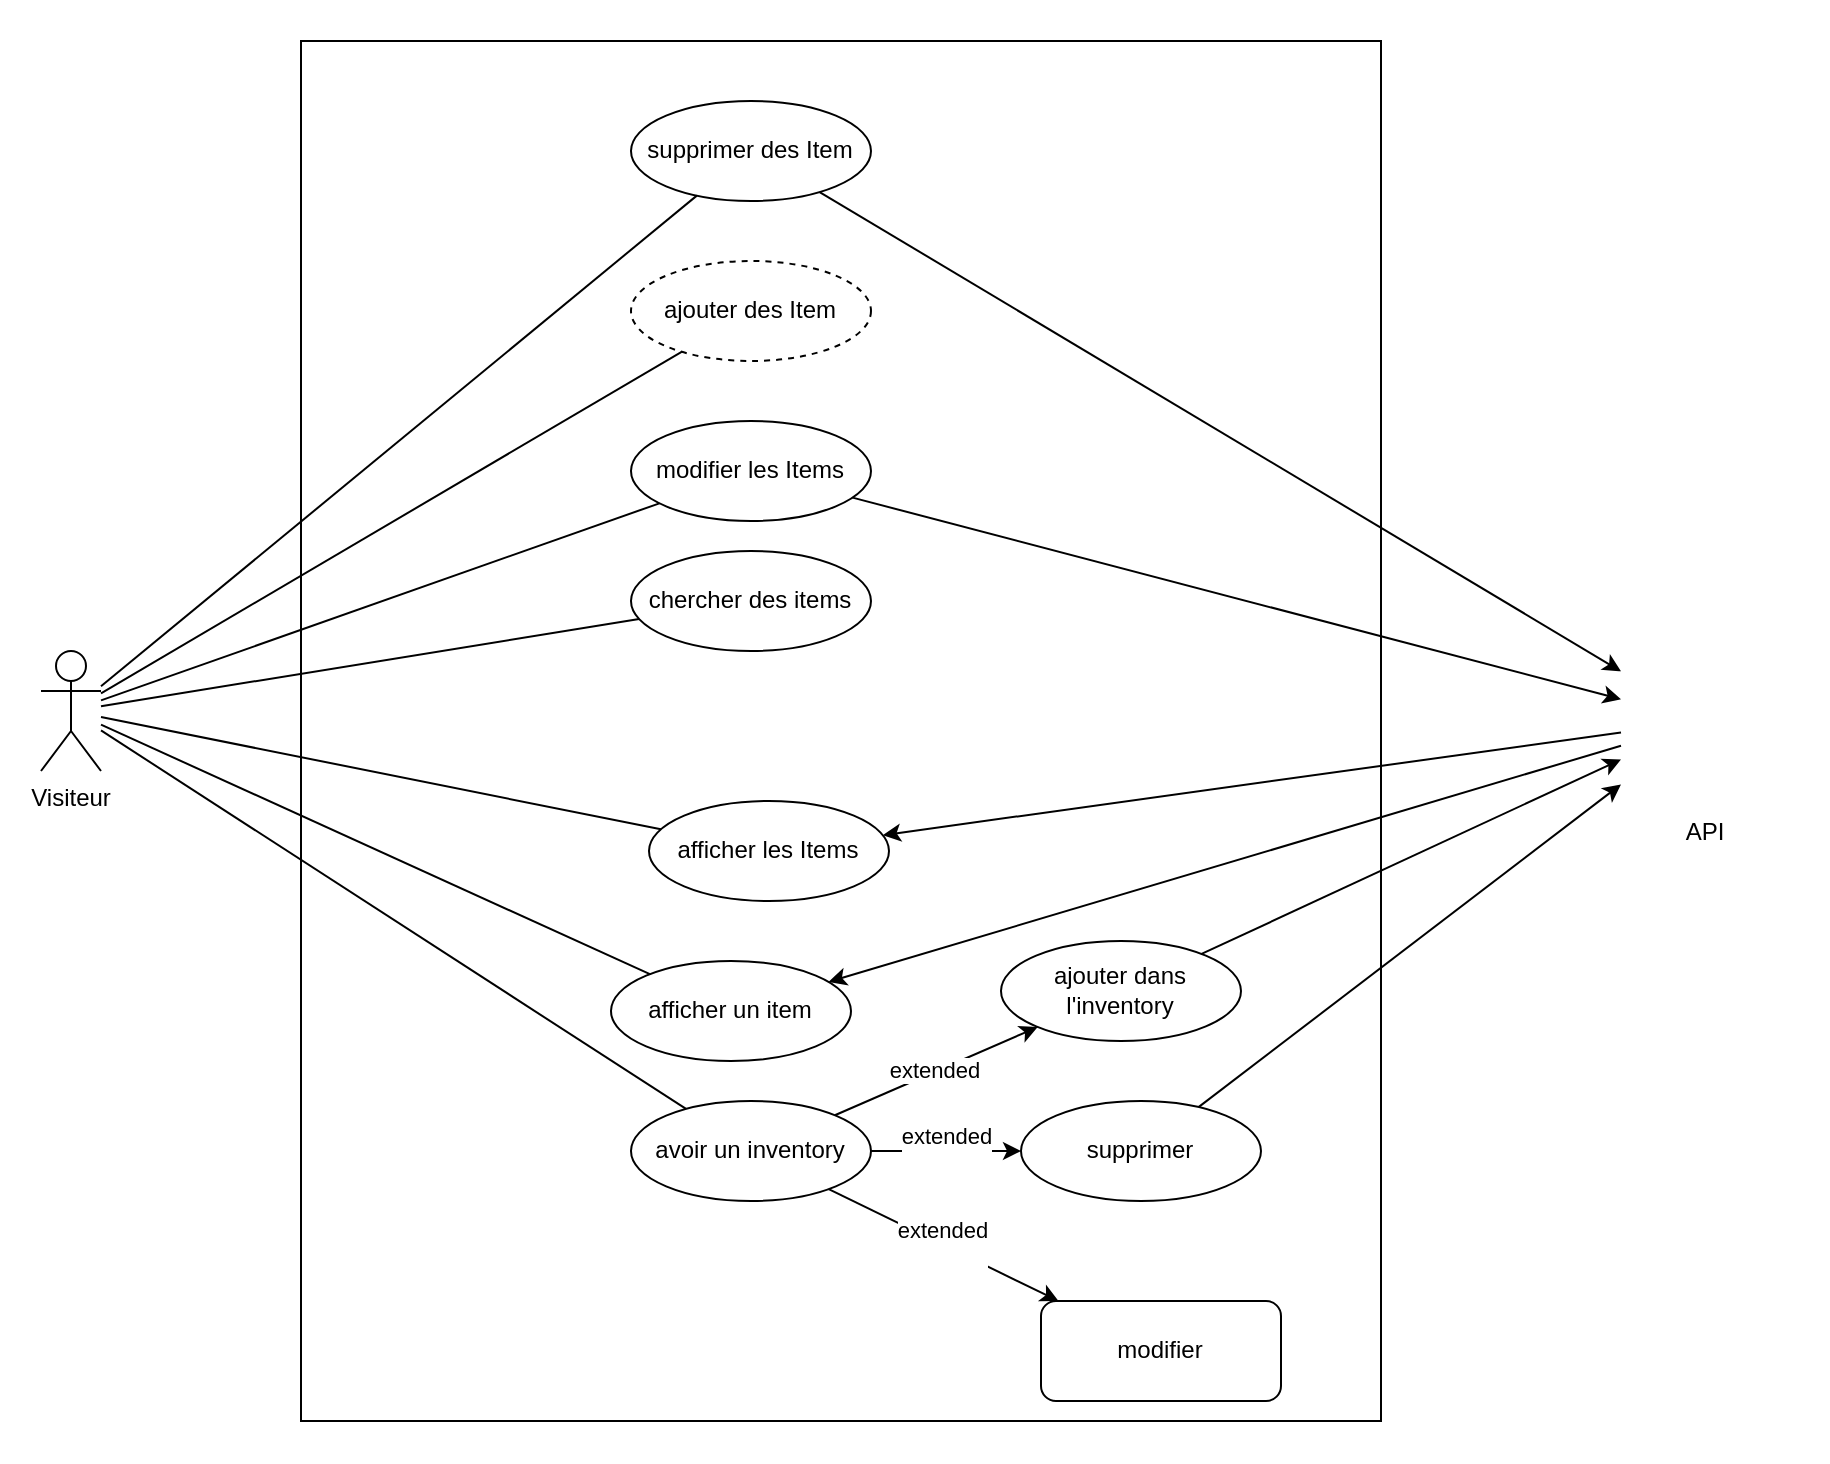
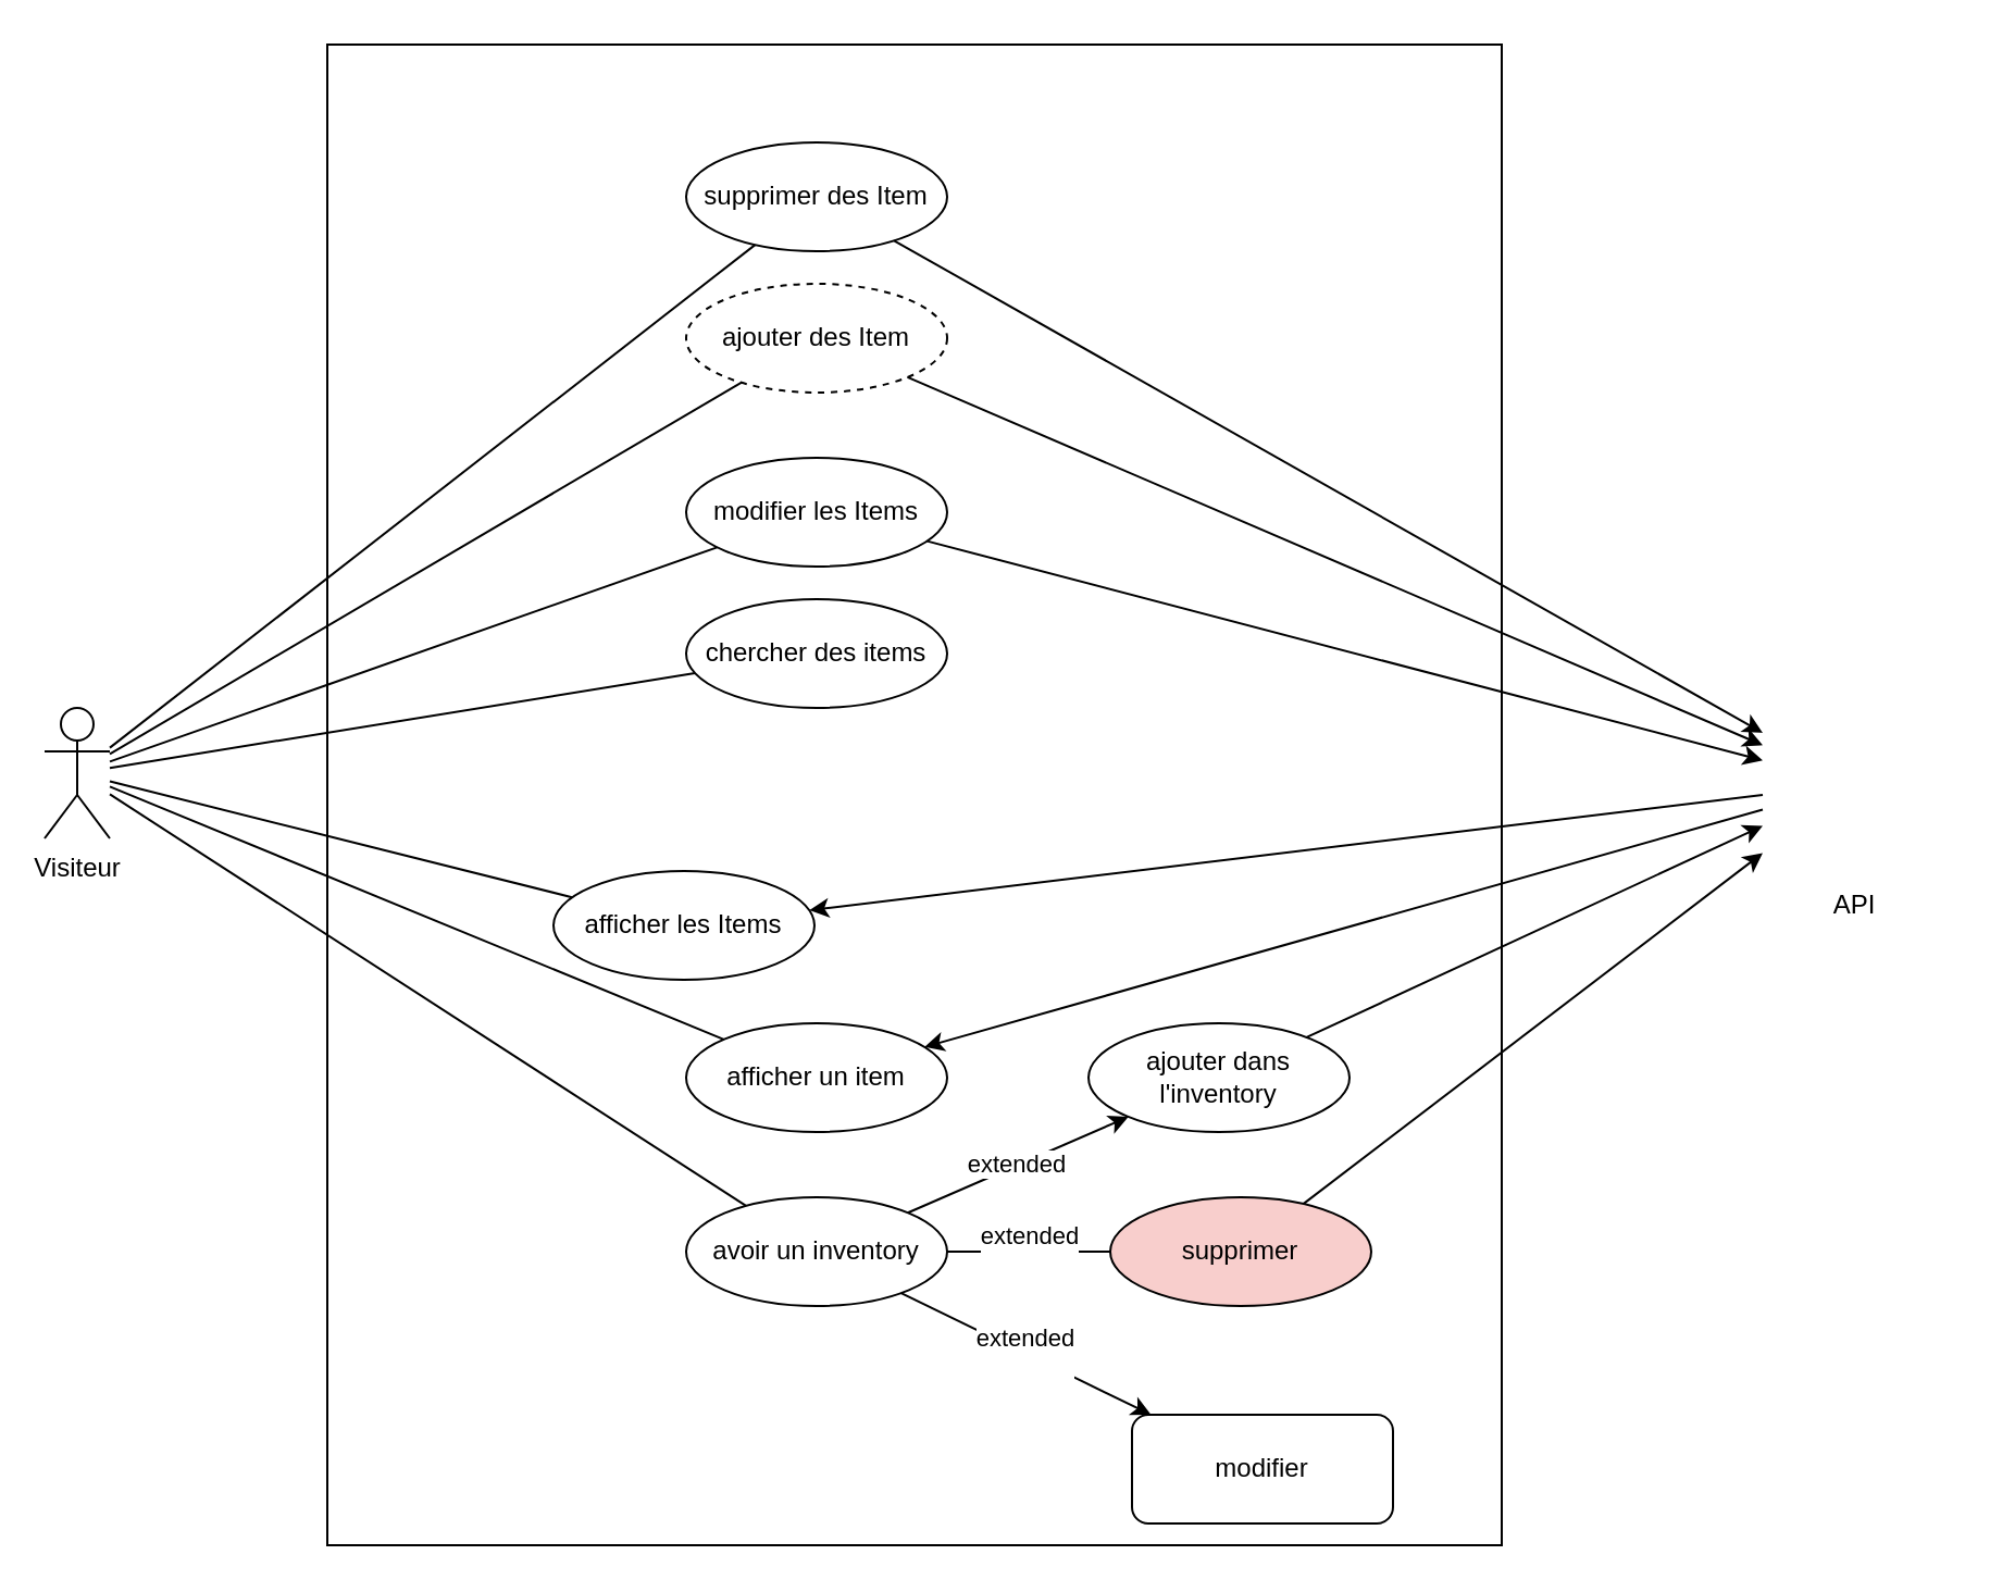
- <mxCell id="4" value="supprimer des Item" style="ellipse;whiteSpace=wrap;html=1;" vertex="1" parent="1"><mxGeometry x="315" y="50" width="120" height="50" as="geometry" /></mxCell>
+ <mxCell id="4" value="supprimer des Item" style="ellipse;whiteSpace=wrap;html=1;" vertex="1" parent="1"><mxGeometry x="315" y="65" width="120" height="50" as="geometry" /></mxCell>
+ <mxCell id="24" value="" style="endArrow=classic;html=1;rounded=0;" edge="1" parent="1" source="5" target="22"><mxGeometry width="50" height="50" relative="1" as="geometry"><mxPoint x="400.577" y="103.416" as="sourcePoint" /><mxPoint x="750" y="270" as="targetPoint" /></mxGeometry></mxCell>
- <mxCell id="12" value="afficher les Items" style="ellipse;whiteSpace=wrap;html=1;" vertex="1" parent="1"><mxGeometry x="324" y="400" width="120" height="50" as="geometry" /></mxCell>
+ <mxCell id="12" value="afficher les Items" style="ellipse;whiteSpace=wrap;html=1;" vertex="1" parent="1"><mxGeometry x="254" y="400" width="120" height="50" as="geometry" /></mxCell>
- <mxCell id="13" value="afficher un item" style="ellipse;whiteSpace=wrap;html=1;" vertex="1" parent="1"><mxGeometry x="305" y="480" width="120" height="50" as="geometry" /></mxCell>
+ <mxCell id="13" value="afficher un item" style="ellipse;whiteSpace=wrap;html=1;" vertex="1" parent="1"><mxGeometry x="315" y="470" width="120" height="50" as="geometry" /></mxCell>
- <mxCell id="21" value="&#10;&lt;span style=&quot;color: rgb(0, 0, 0); font-family: Helvetica; font-size: 11px; font-style: normal; font-variant-ligatures: normal; font-variant-caps: normal; font-weight: 400; letter-spacing: normal; orphans: 2; text-align: center; text-indent: 0px; text-transform: none; widows: 2; word-spacing: 0px; -webkit-text-stroke-width: 0px; background-color: rgb(255, 255, 255); text-decoration-thickness: initial; text-decoration-style: initial; text-decoration-color: initial; float: none; display: inline !important;&quot;&gt;extended&lt;/span&gt;&#10;&#10;" style="endArrow=classic;html=1;rounded=0;" edge="1" parent="1" source="16" target="20"><mxGeometry width="50" height="50" relative="1" as="geometry"><mxPoint x="407.854" y="567.384" as="sourcePoint" /><mxPoint x="491.871" y="524.303" as="targetPoint" /></mxGeometry></mxCell>
+ <mxCell id="21" value="&#10;&lt;span style=&quot;color: rgb(0, 0, 0); font-family: Helvetica; font-size: 11px; font-style: normal; font-variant-ligatures: normal; font-variant-caps: normal; font-weight: 400; letter-spacing: normal; orphans: 2; text-align: center; text-indent: 0px; text-transform: none; widows: 2; word-spacing: 0px; -webkit-text-stroke-width: 0px; background-color: rgb(255, 255, 255); text-decoration-thickness: initial; text-decoration-style: initial; text-decoration-color: initial; float: none; display: inline !important;&quot;&gt;extended&lt;/span&gt;&#10;&#10;" style="endArrow=none;html=1;rounded=0;" edge="1" parent="1" source="16" target="20"><mxGeometry width="50" height="50" relative="1" as="geometry"><mxPoint x="407.854" y="567.384" as="sourcePoint" /><mxPoint x="491.871" y="524.303" as="targetPoint" /></mxGeometry></mxCell>
- <mxCell id="20" value="supprimer" style="ellipse;whiteSpace=wrap;html=1;" vertex="1" parent="1"><mxGeometry x="510" y="550" width="120" height="50" as="geometry" /></mxCell>
+ <mxCell id="20" value="supprimer" style="ellipse;whiteSpace=wrap;html=1;fillColor=#f8cecc;" vertex="1" parent="1"><mxGeometry x="510" y="550" width="120" height="50" as="geometry" /></mxCell>
